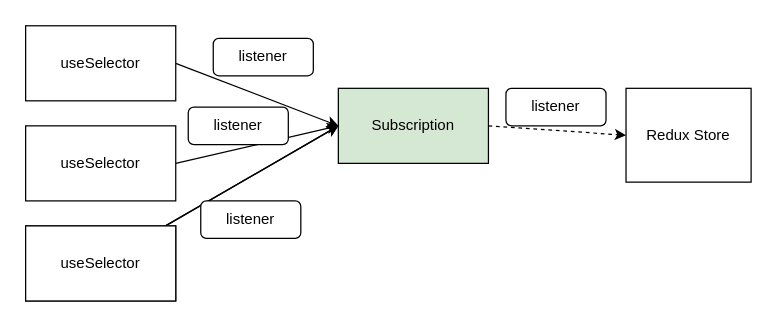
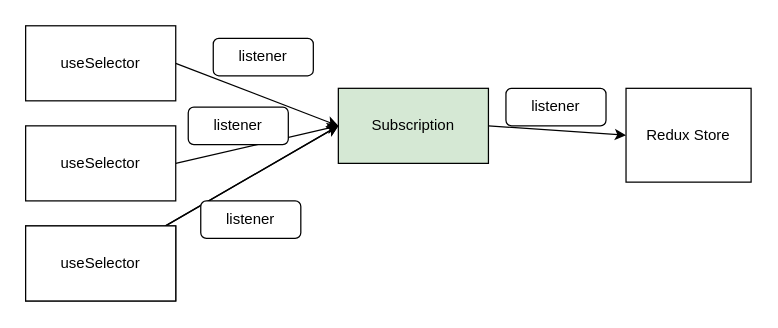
- <mxCell id="3" style="edgeStyle=none;html=1;exitX=1;exitY=0.5;exitDx=0;exitDy=0;entryX=0;entryY=0.5;entryDx=0;entryDy=0;dashed=1;" edge="1" parent="1" source="4" target="2"><mxGeometry relative="1" as="geometry" /></mxCell>
+ <mxCell id="3" style="edgeStyle=none;html=1;exitX=1;exitY=0.5;exitDx=0;exitDy=0;entryX=0;entryY=0.5;entryDx=0;entryDy=0;" edge="1" parent="1" source="4" target="2"><mxGeometry relative="1" as="geometry" /></mxCell>
